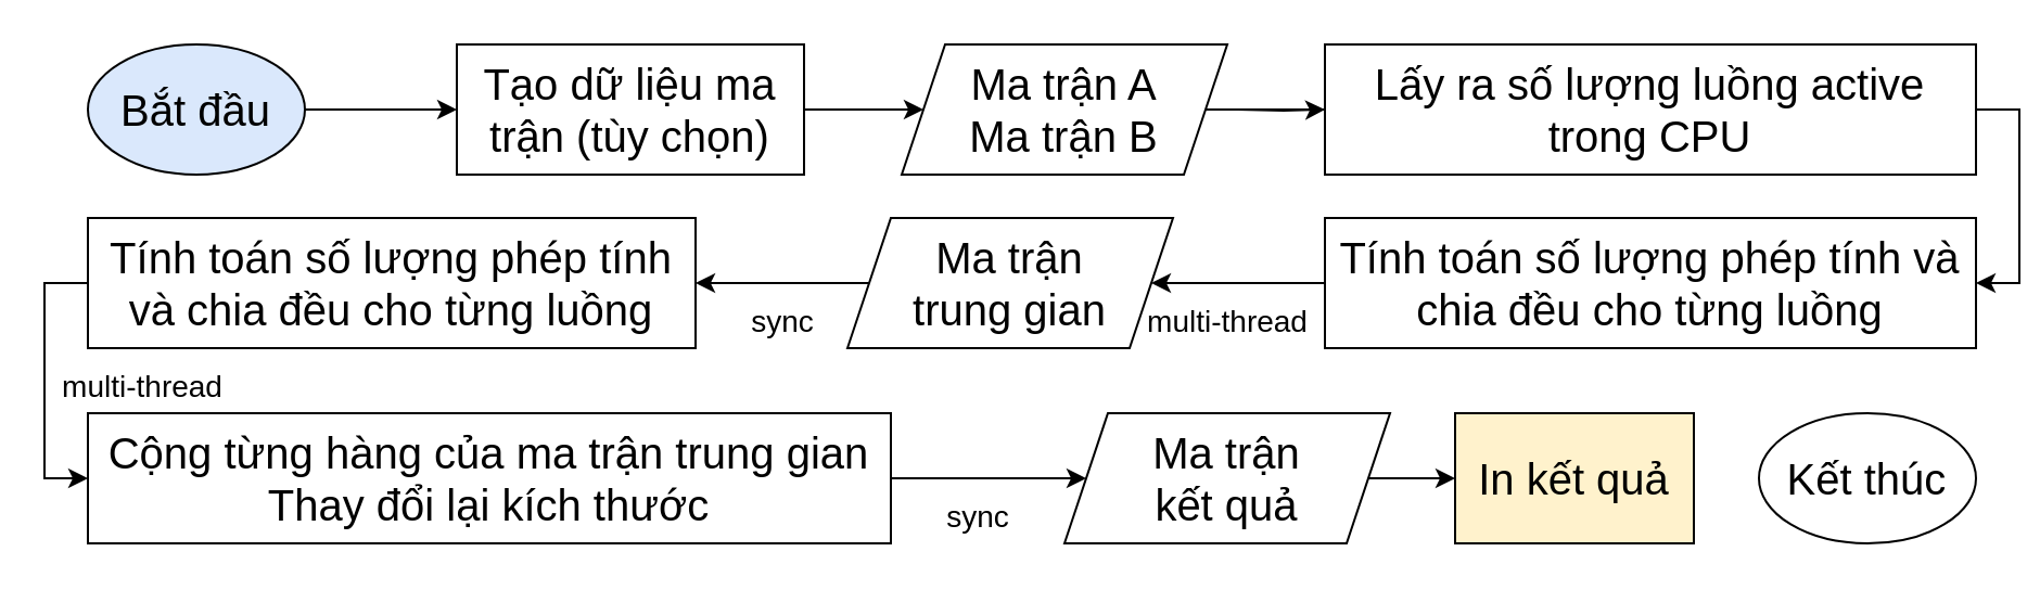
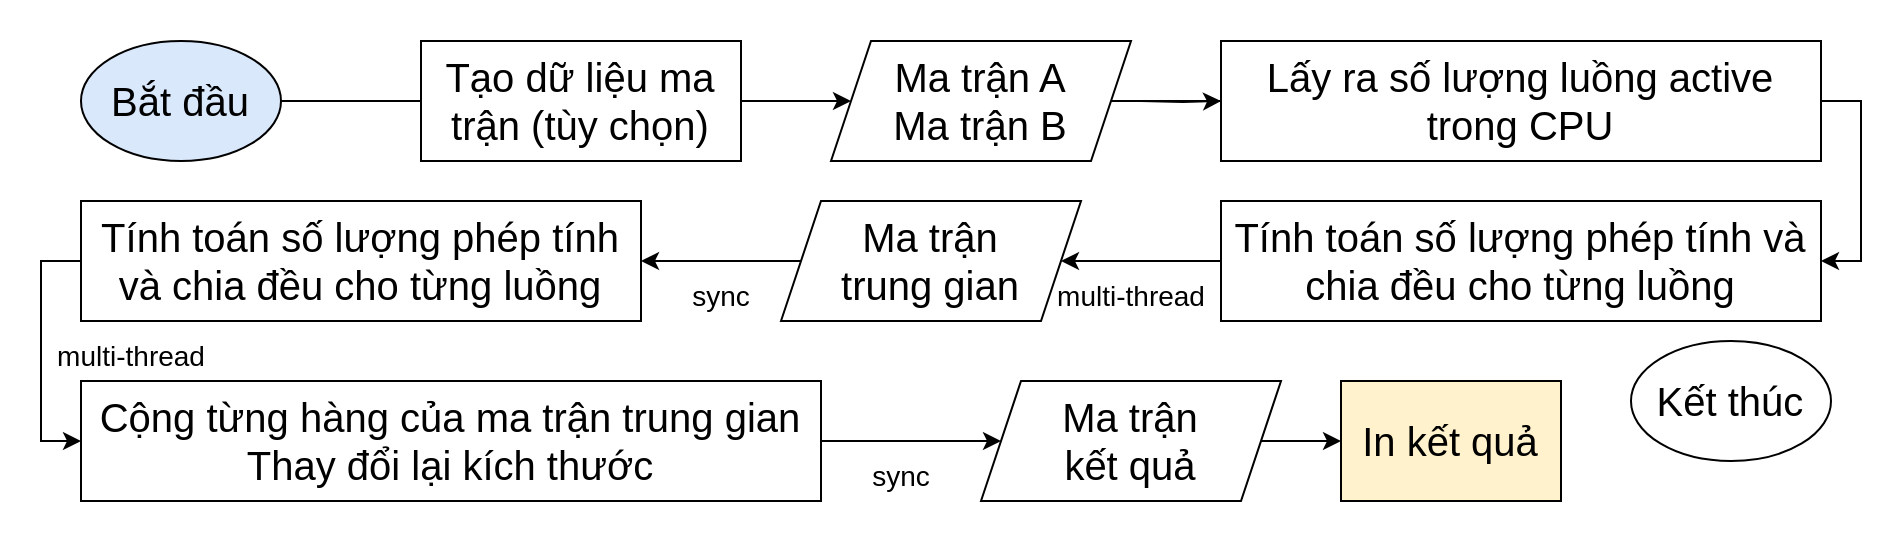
- <mxCell id="16" style="edgeStyle=orthogonalEdgeStyle;rounded=0;orthogonalLoop=1;jettySize=auto;html=1;entryX=0;entryY=0.5;entryDx=0;entryDy=0;fontSize=20;" edge="1" parent="1" source="17" target="3"><mxGeometry relative="1" as="geometry" /></mxCell>
+ <mxCell id="16" style="edgeStyle=orthogonalEdgeStyle;rounded=0;orthogonalLoop=1;jettySize=auto;html=1;entryX=0;entryY=0.5;entryDx=0;entryDy=0;fontSize=20;endArrow=none;" edge="1" parent="1" source="17" target="3"><mxGeometry relative="1" as="geometry" /></mxCell>
- <mxCell id="26" value="Kết thúc" style="ellipse;whiteSpace=wrap;html=1;fontSize=20;" vertex="1" parent="1"><mxGeometry x="810" y="190" width="100" height="60" as="geometry" /></mxCell>
+ <mxCell id="26" value="Kết thúc" style="ellipse;whiteSpace=wrap;html=1;fontSize=20;" vertex="1" parent="1"><mxGeometry x="815" y="170" width="100" height="60" as="geometry" /></mxCell>
